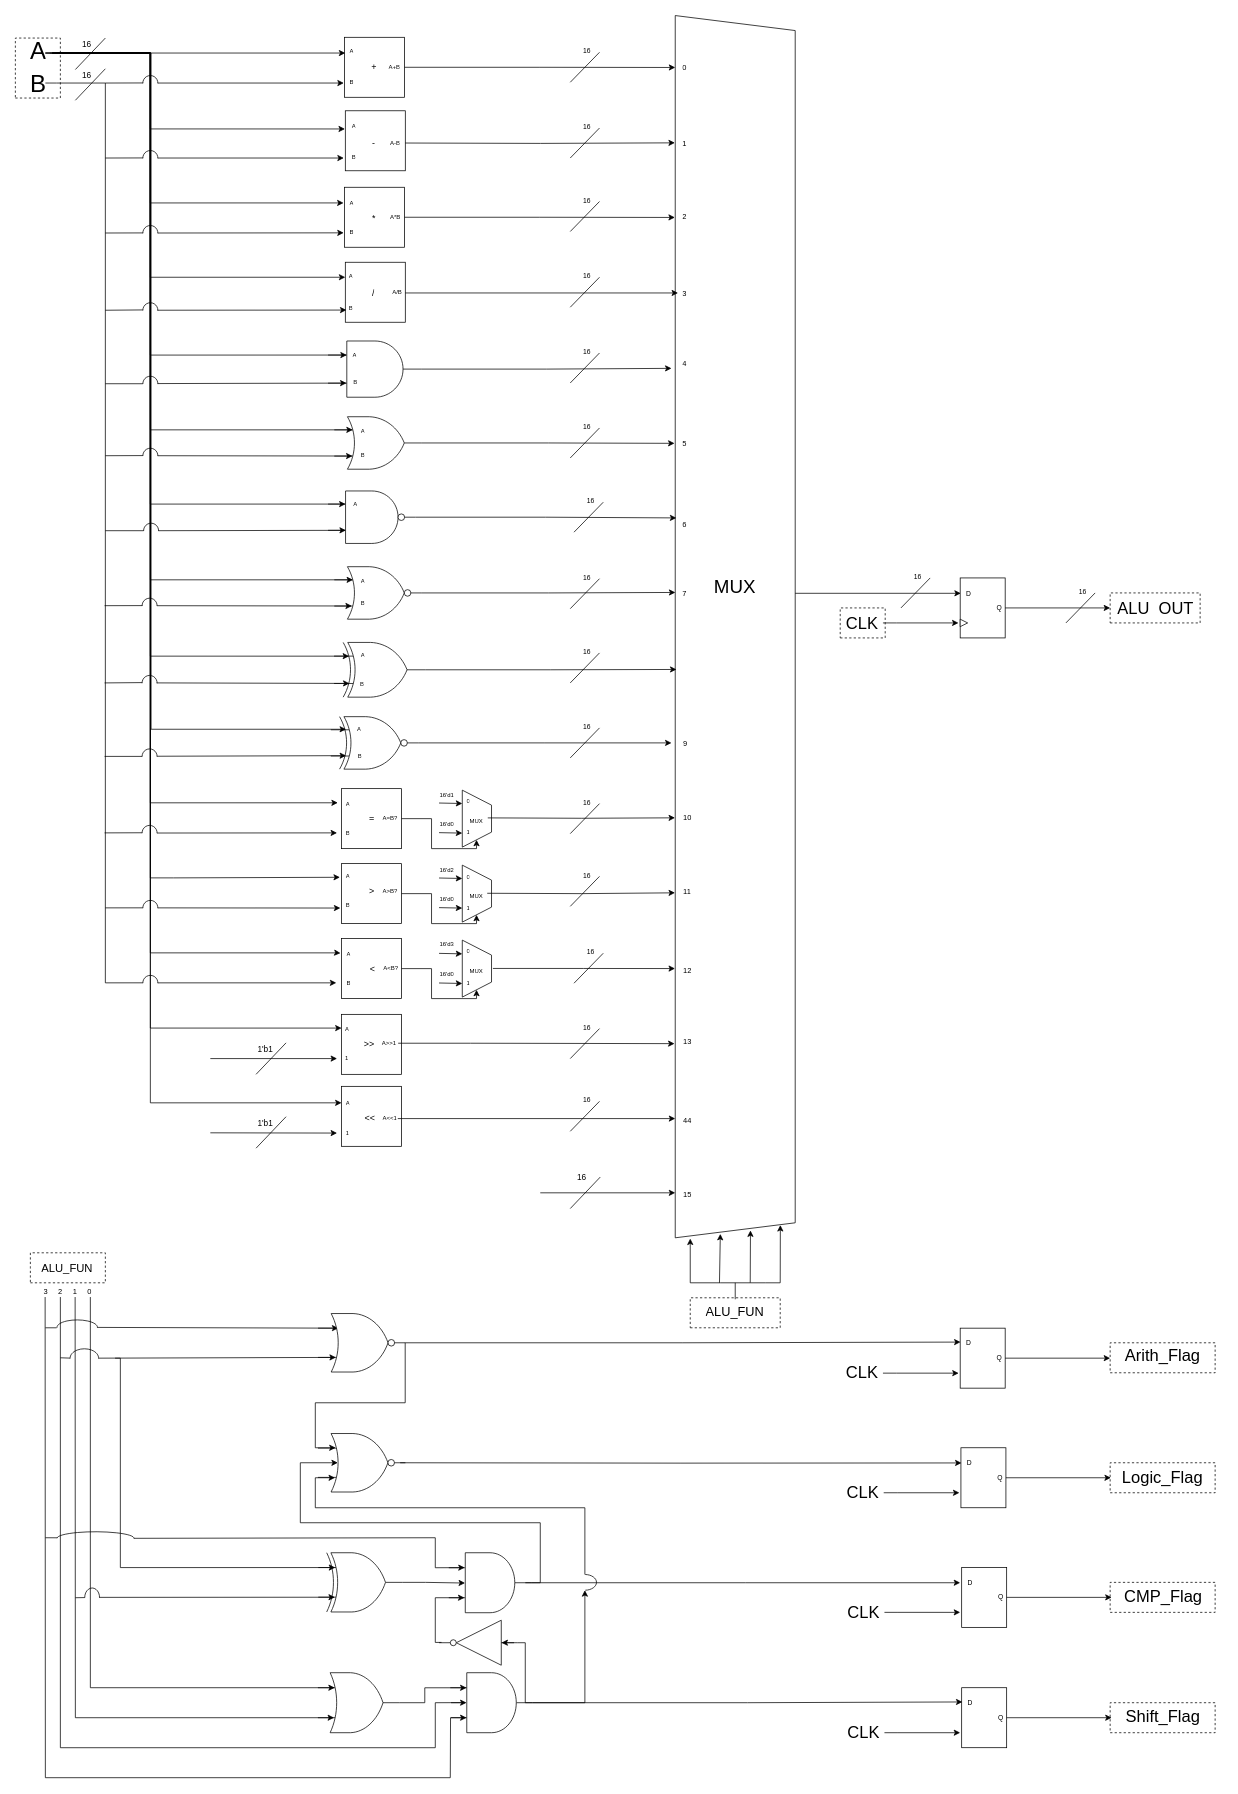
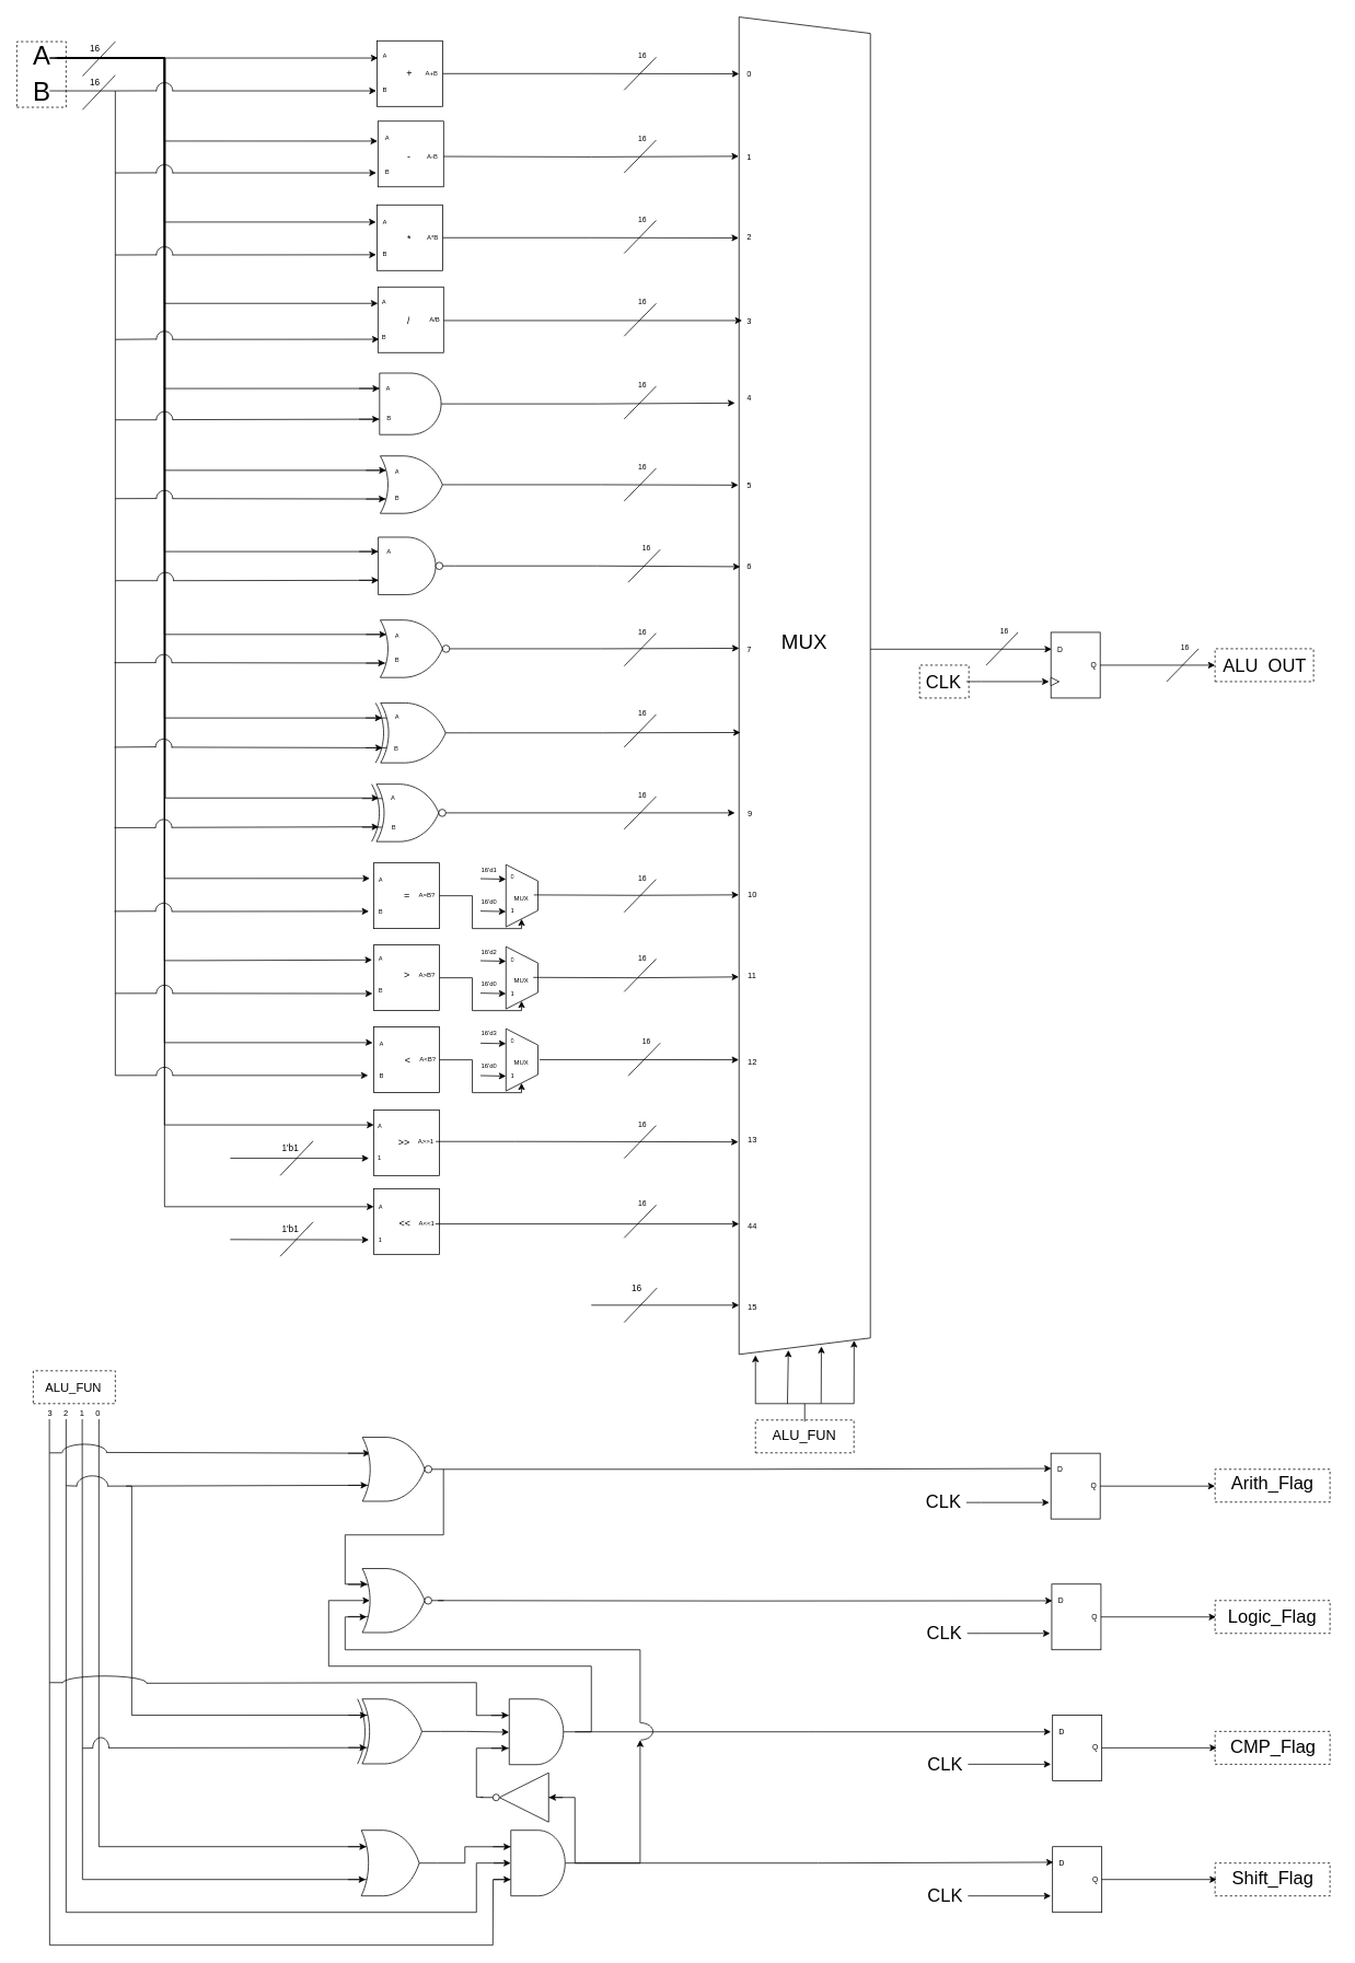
- <mxCell id="32" value="6" style="text;strokeColor=none;fillColor=none;align=left;verticalAlign=middle;spacingLeft=4;spacingRight=4;overflow=hidden;points=[[0,0.5],[1,0.5]];portConstraint=eastwest;rotatable=0;whiteSpace=wrap;html=1;fontSize=10;" parent="1" vertex="1"><mxGeometry x="904" y="691" width="49" height="16" as="geometry" /></mxCell>
+ <mxCell id="32" value="6" style="text;strokeColor=none;fillColor=none;align=left;verticalAlign=middle;spacingLeft=4;spacingRight=4;overflow=hidden;points=[[0,0.5],[1,0.5]];portConstraint=eastwest;rotatable=0;whiteSpace=wrap;html=1;fontSize=10;" parent="1" vertex="1"><mxGeometry x="904" y="681" width="49" height="16" as="geometry" /></mxCell>
